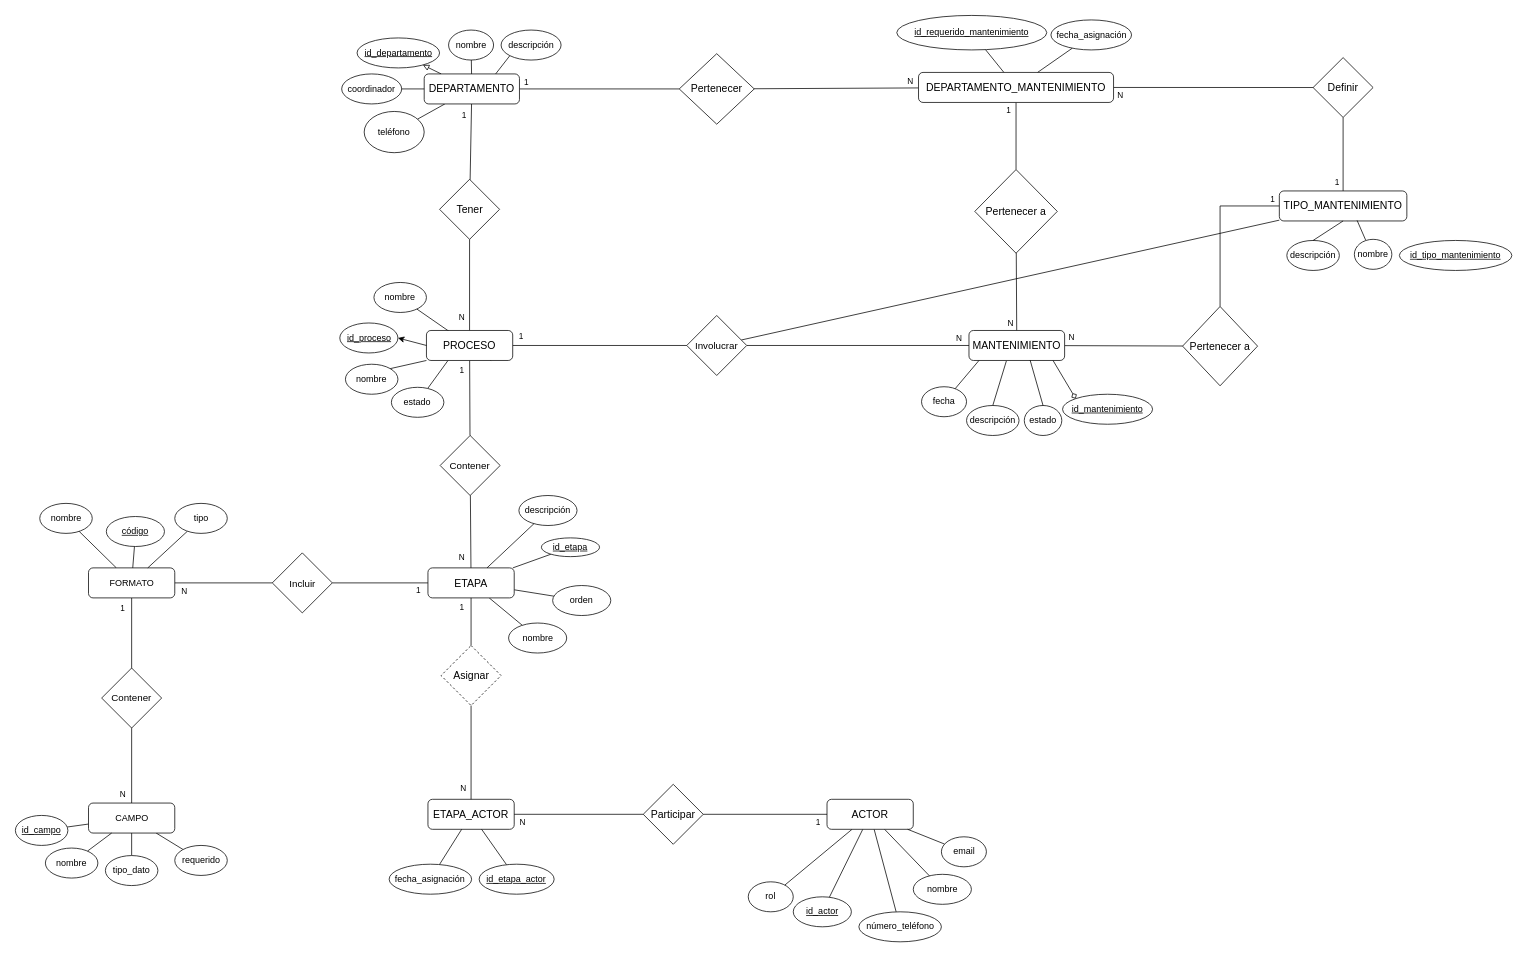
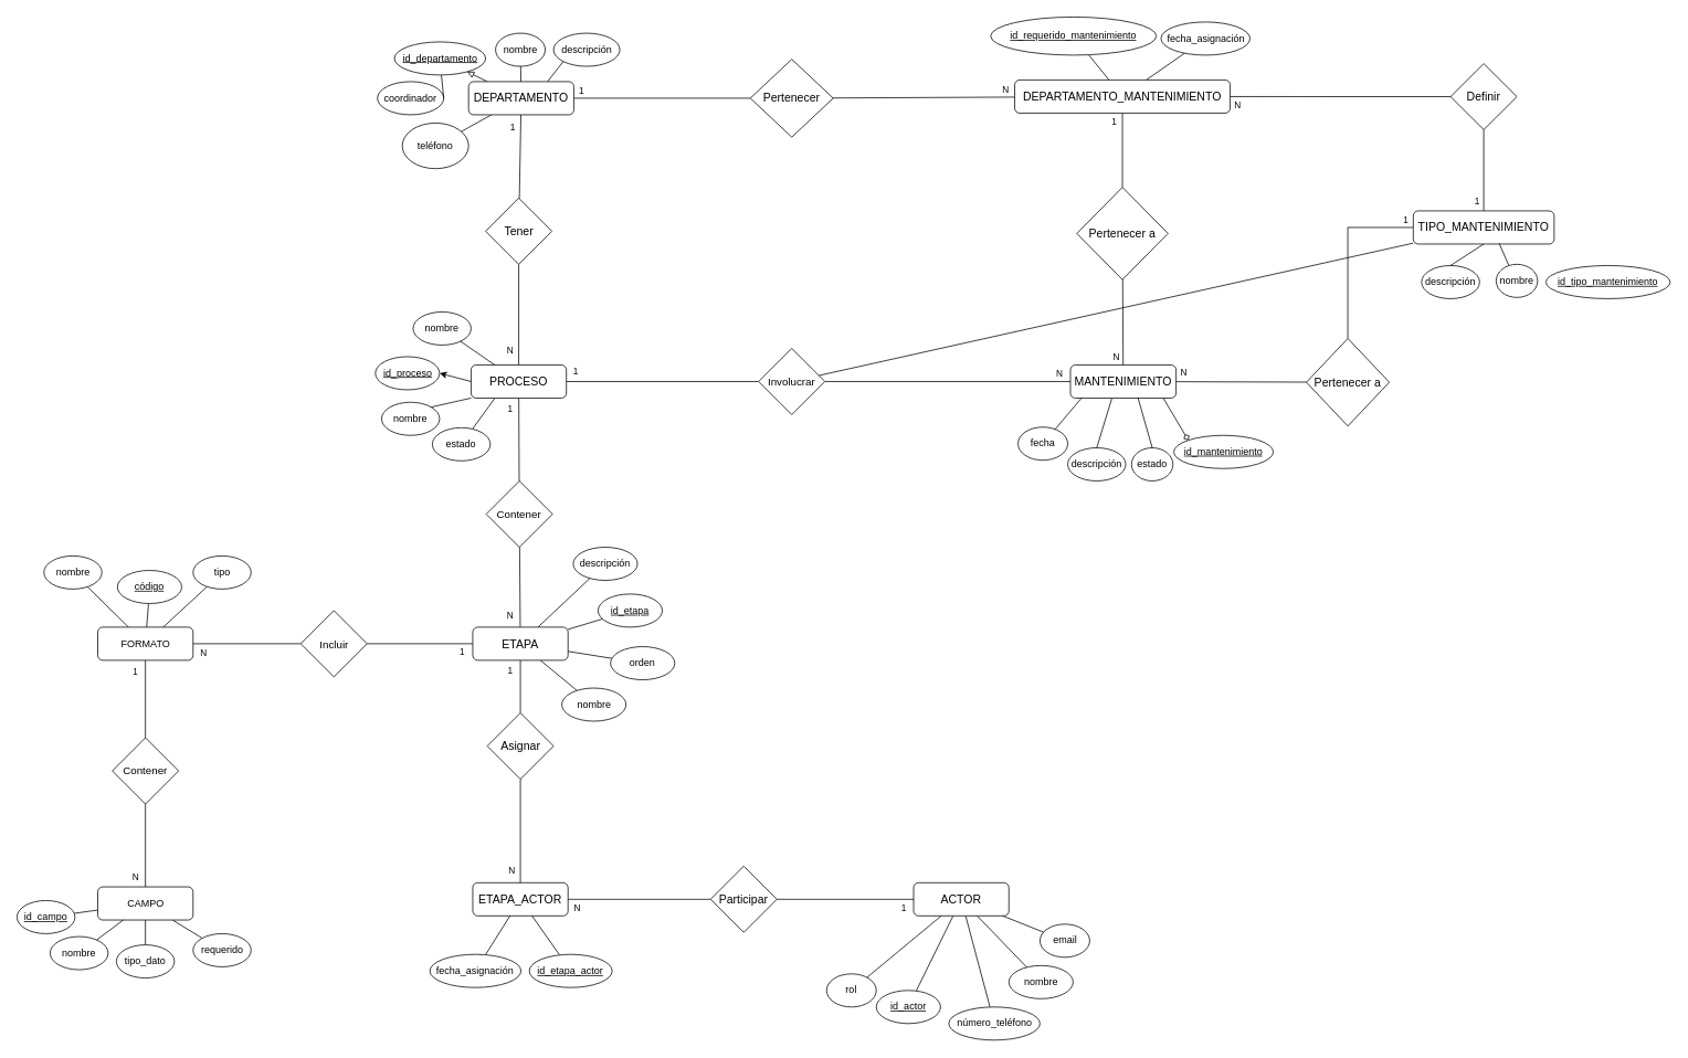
- <mxCell id="53" value="" style="endArrow=none;html=1;rounded=0;exitX=1;exitY=0.5;exitDx=0;exitDy=0;entryX=0;entryY=0.5;entryDx=0;entryDy=0;" parent="1" source="52" target="8" edge="1"><mxGeometry width="50" height="50" relative="1" as="geometry"><mxPoint x="625" y="152" as="sourcePoint" /><mxPoint x="675" y="102" as="targetPoint" /></mxGeometry></mxCell>
+ <mxCell id="53" value="" style="endArrow=none;html=1;rounded=0;exitX=1;exitY=0.5;exitDx=0;exitDy=0;" parent="1" source="52" target="10" edge="1"><mxGeometry width="50" height="50" relative="1" as="geometry"><mxPoint x="625" y="152" as="sourcePoint" /><mxPoint x="675" y="102" as="targetPoint" /></mxGeometry></mxCell>
- <mxCell id="71" value="&lt;u&gt;id_etapa&lt;/u&gt;" style="ellipse;whiteSpace=wrap;html=1;align=center;" parent="1" vertex="1"><mxGeometry x="721.25" y="716.5" width="77.5" height="25" as="geometry" /></mxCell>
+ <mxCell id="71" value="&lt;u&gt;id_etapa&lt;/u&gt;" style="ellipse;whiteSpace=wrap;html=1;align=center;" parent="1" vertex="1"><mxGeometry x="721.25" y="716.5" width="77.5" height="40" as="geometry" /></mxCell>
- <mxCell id="107" value="&lt;font style=&quot;font-size: 14px;&quot;&gt;Asignar&lt;/font&gt;" style="rhombus;whiteSpace=wrap;html=1;fontFamily=Helvetica;fontSize=11;fontColor=default;labelBackgroundColor=default;dashed=1;" parent="1" vertex="1"><mxGeometry x="587.5" y="860" width="80" height="80" as="geometry" /></mxCell>
+ <mxCell id="107" value="&lt;font style=&quot;font-size: 14px;&quot;&gt;Asignar&lt;/font&gt;" style="rhombus;whiteSpace=wrap;html=1;fontFamily=Helvetica;fontSize=11;fontColor=default;labelBackgroundColor=default;" parent="1" vertex="1"><mxGeometry x="587.5" y="860" width="80" height="80" as="geometry" /></mxCell>
